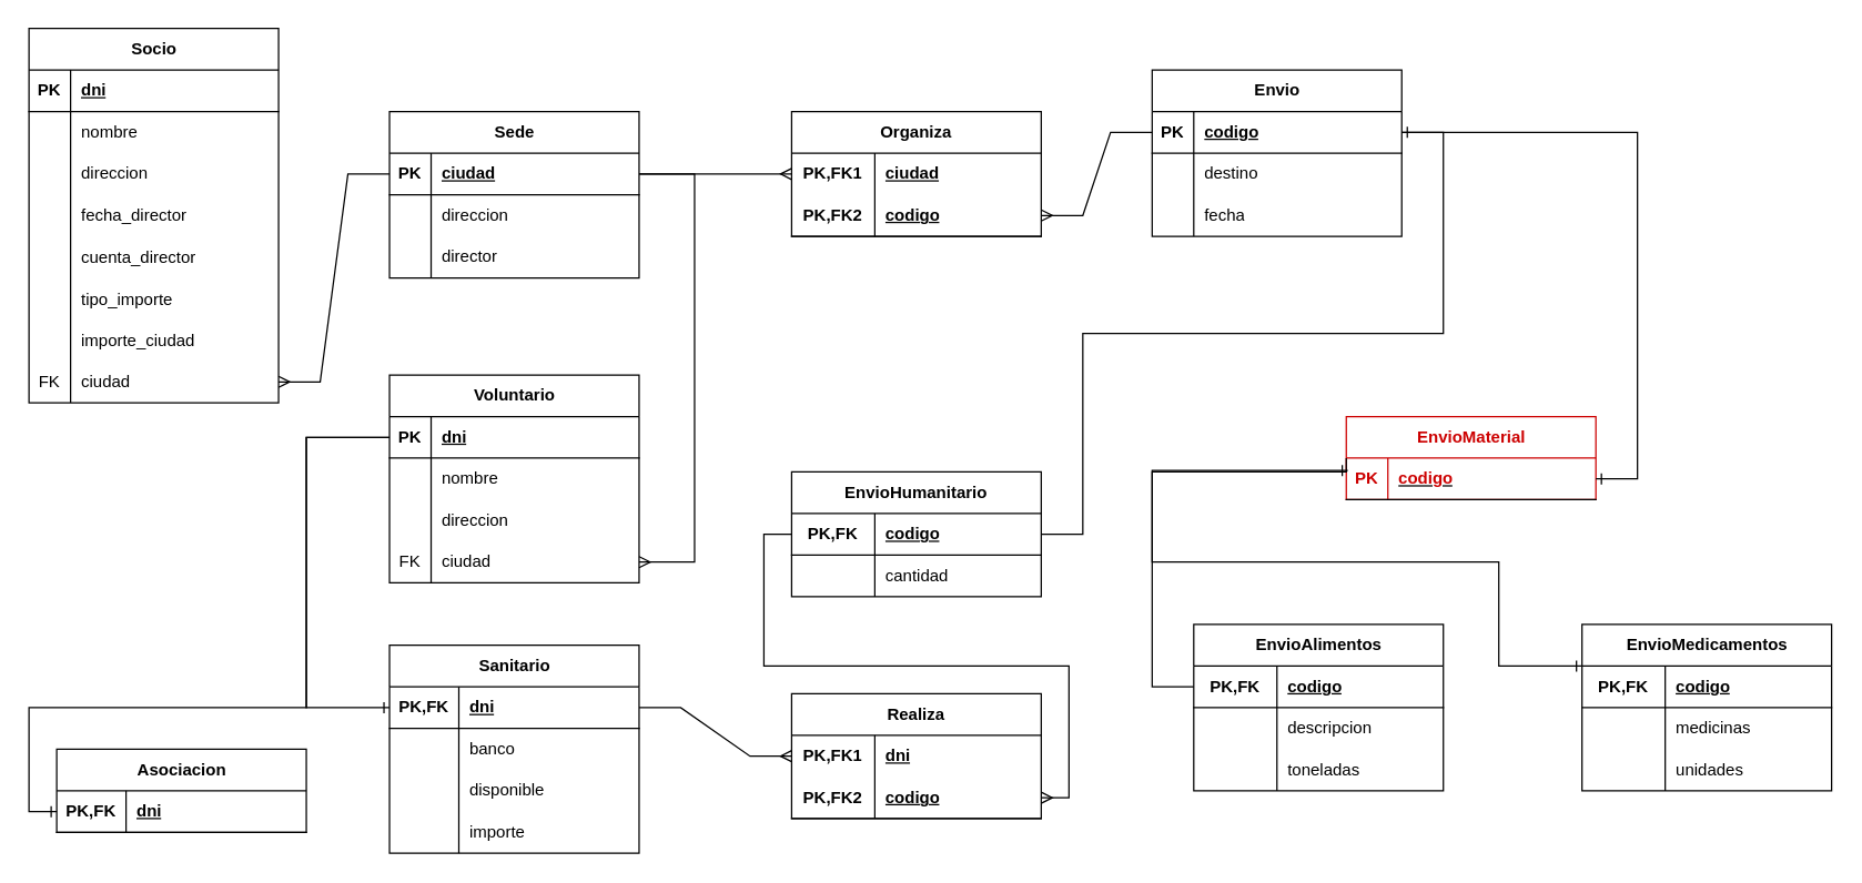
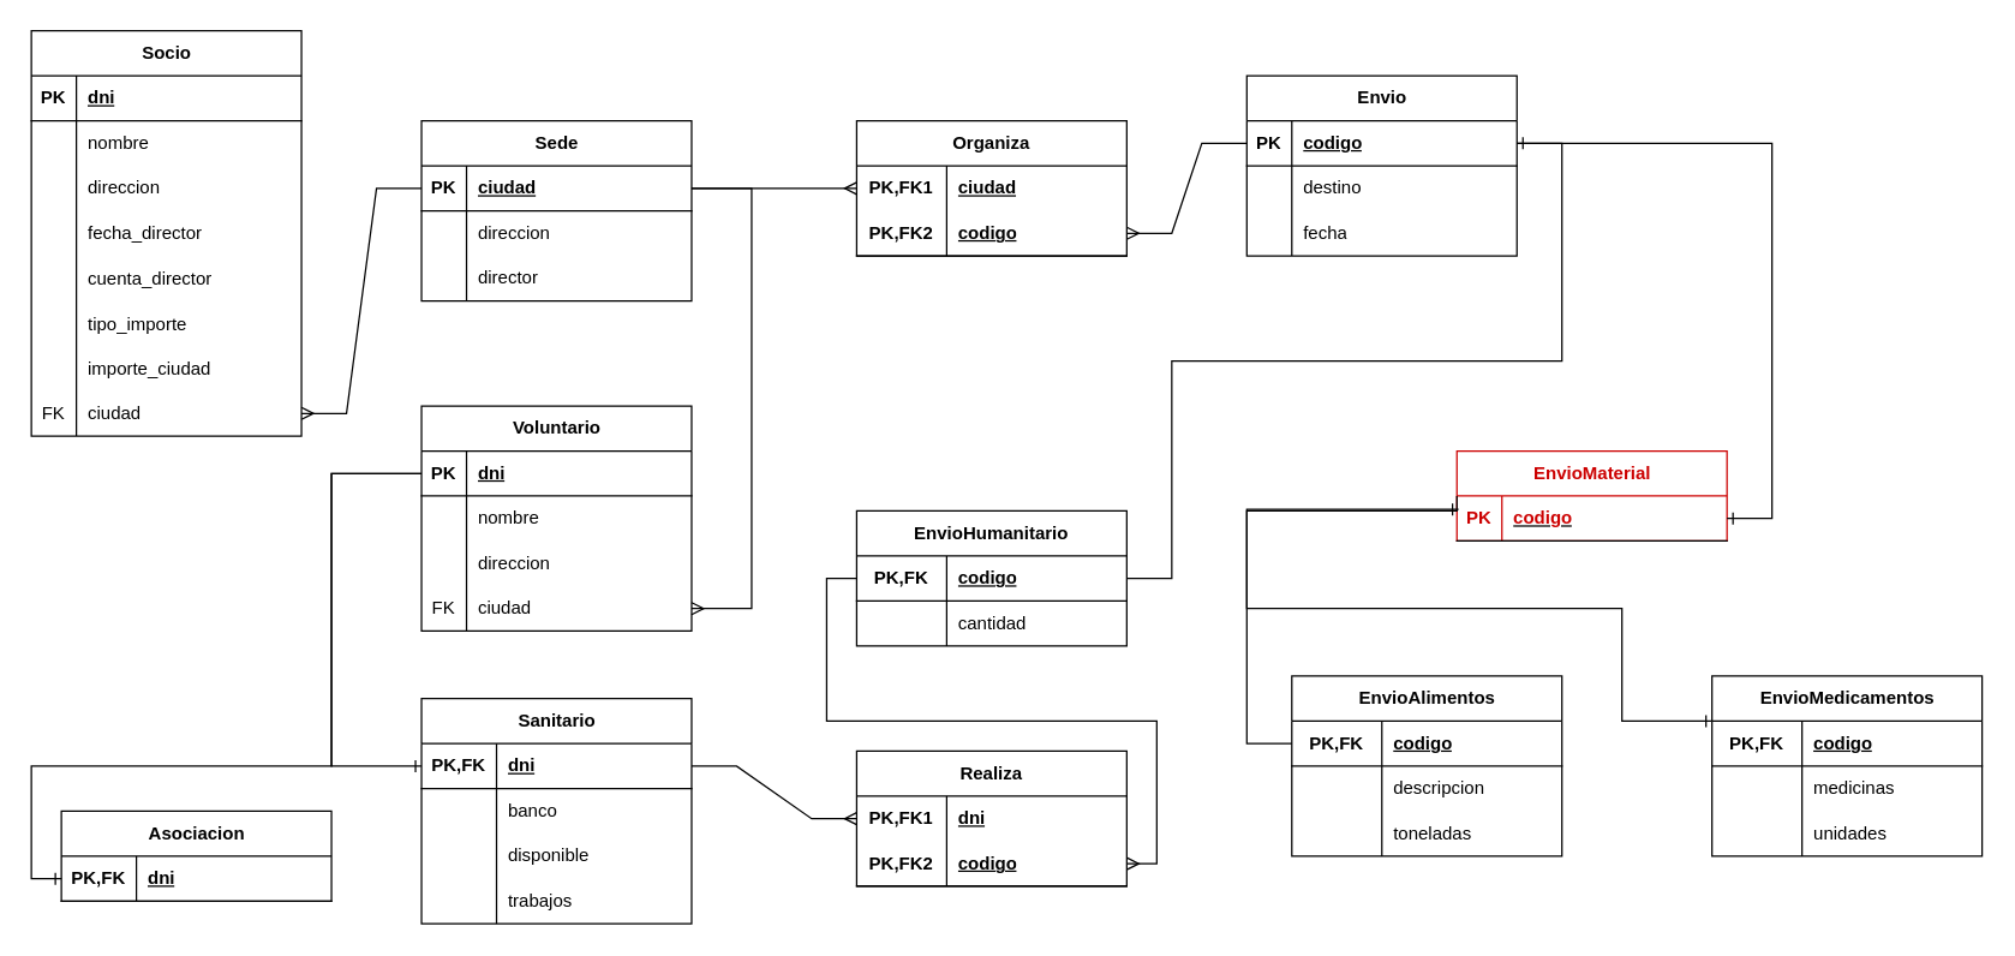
- <mxCell id="87" value="importe" style="shape=partialRectangle;connectable=0;fillColor=none;top=0;left=0;bottom=0;right=0;align=left;spacingLeft=6;overflow=hidden;whiteSpace=wrap;html=1;" parent="85" vertex="1"><mxGeometry x="50" width="130" height="30" as="geometry"><mxRectangle width="130" height="30" as="alternateBounds" /></mxGeometry></mxCell>
+ <mxCell id="87" value="trabajos" style="shape=partialRectangle;connectable=0;fillColor=none;top=0;left=0;bottom=0;right=0;align=left;spacingLeft=6;overflow=hidden;whiteSpace=wrap;html=1;" parent="85" vertex="1"><mxGeometry x="50" width="130" height="30" as="geometry"><mxRectangle width="130" height="30" as="alternateBounds" /></mxGeometry></mxCell>
